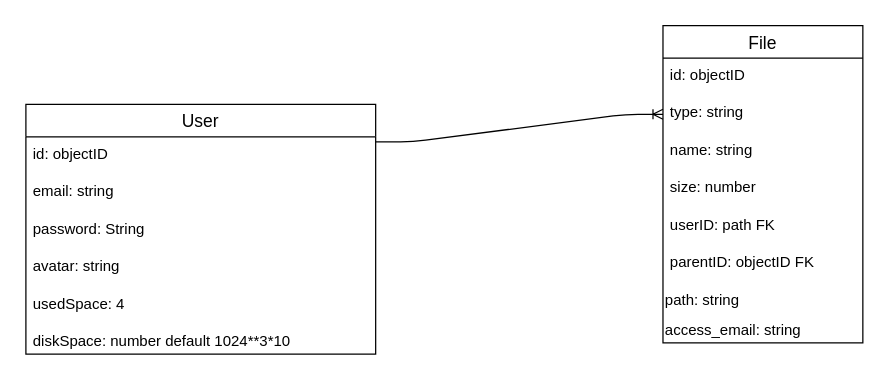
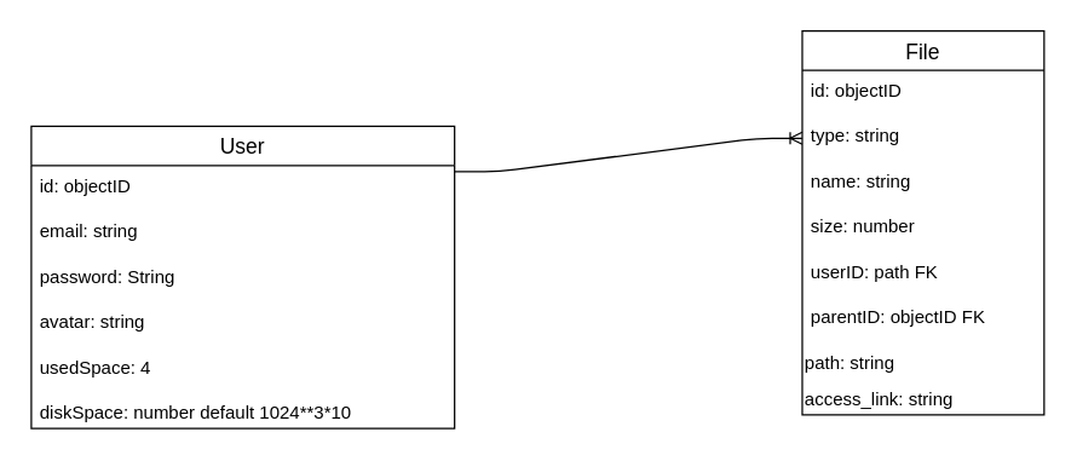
- <mxCell id="17" value="&lt;div id=&quot;content&quot; class=&quot;style-scope ytd-expander&quot; style=&quot;overflow-wrap: break-word ; min-width: 0px ; margin: 0px ; padding: 0px ; border: 0px ; background: transparent ; overflow: hidden ; max-height: none&quot;&gt;access_email: string&lt;/div&gt;" style="text;whiteSpace=wrap;html=1;" vertex="1" parent="9"><mxGeometry y="230" width="160" height="24" as="geometry" /></mxCell>
+ <mxCell id="17" value="&lt;div id=&quot;content&quot; class=&quot;style-scope ytd-expander&quot; style=&quot;overflow-wrap: break-word ; min-width: 0px ; margin: 0px ; padding: 0px ; border: 0px ; background: transparent ; overflow: hidden ; max-height: none&quot;&gt;access_link: string&lt;/div&gt;" style="text;whiteSpace=wrap;html=1;" vertex="1" parent="9"><mxGeometry y="230" width="160" height="24" as="geometry" /></mxCell>
